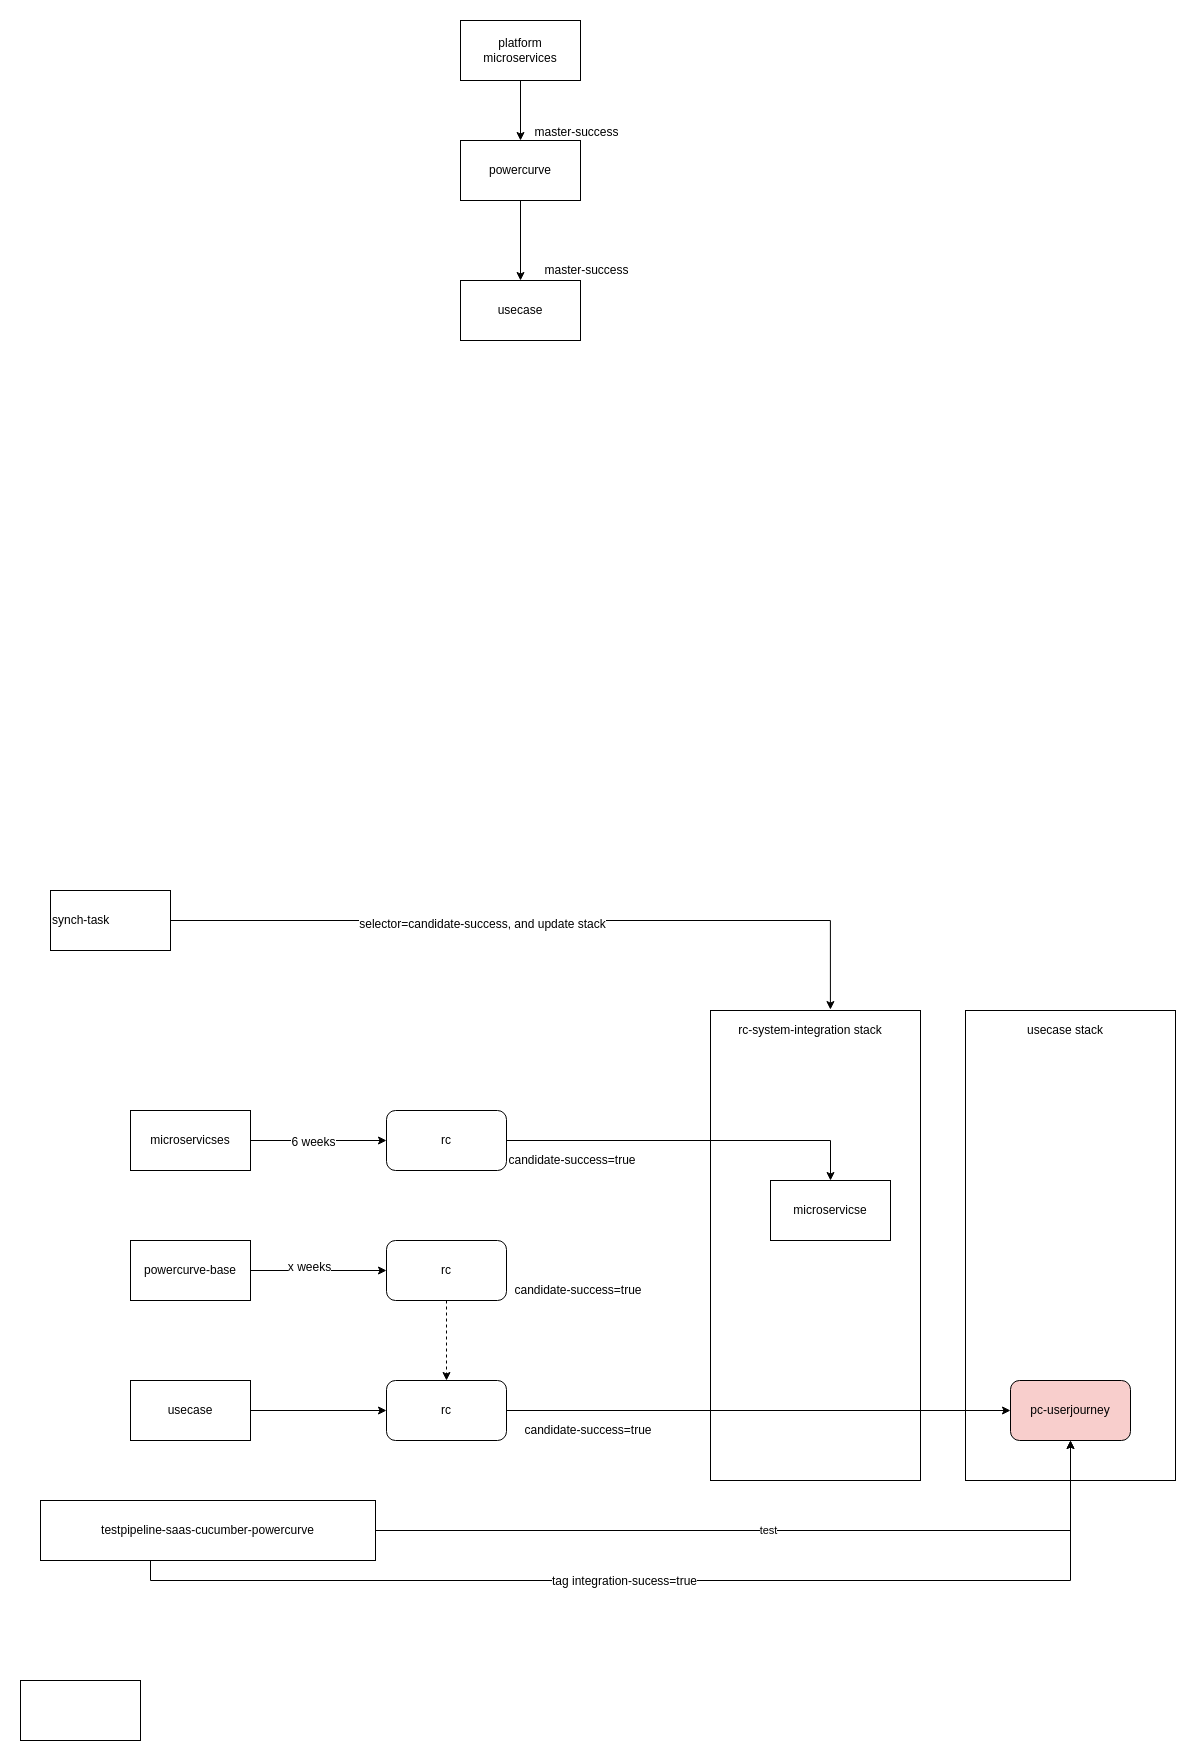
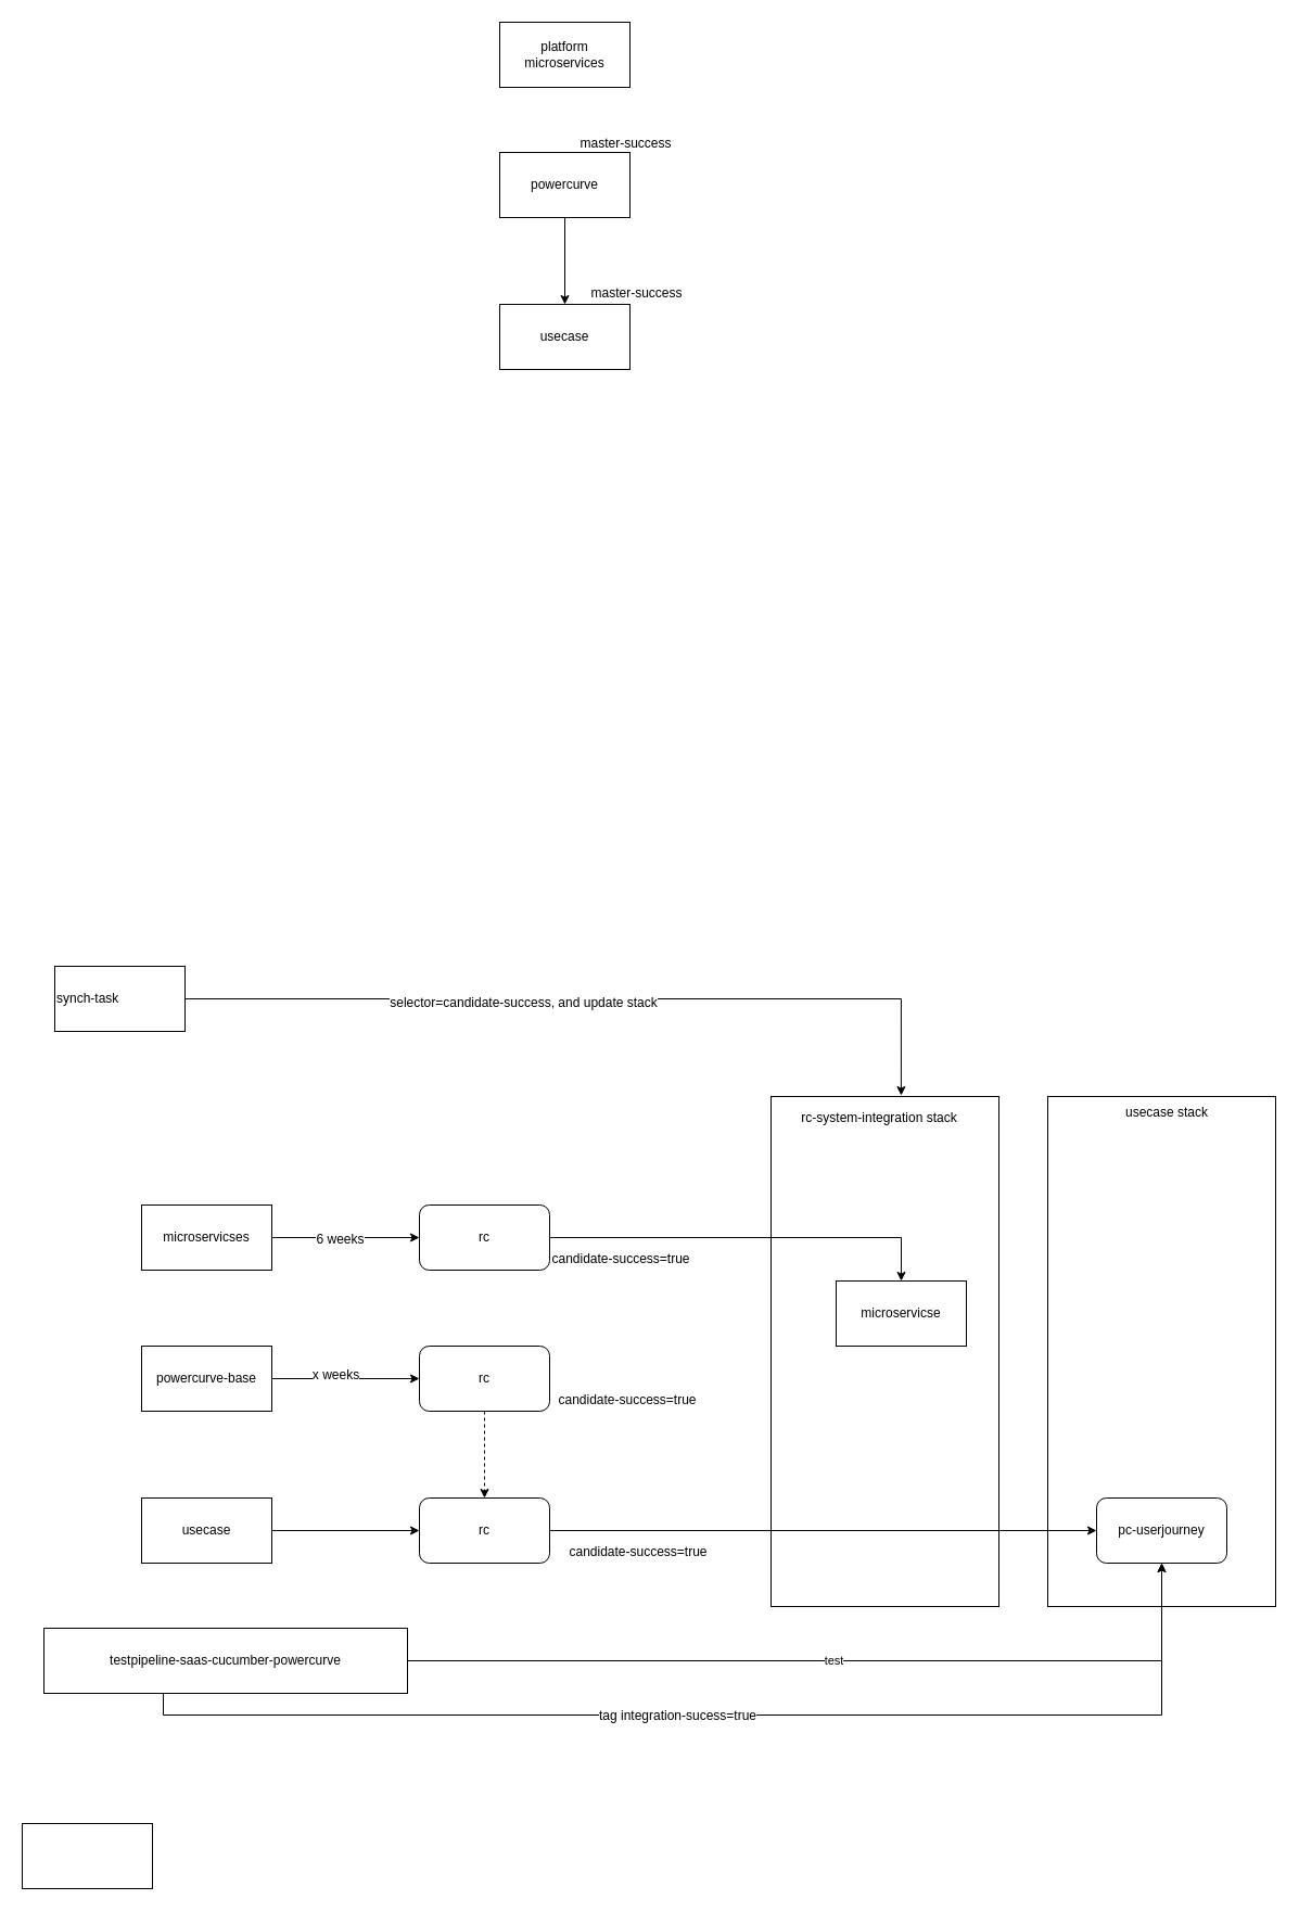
- <mxCell id="4" value="" style="edgeStyle=orthogonalEdgeStyle;rounded=0;orthogonalLoop=1;jettySize=auto;html=1;" edge="1" parent="1" source="5" target="7"><mxGeometry relative="1" as="geometry" /></mxCell>
- <mxCell id="31" value="usecase stack" style="text;html=1;strokeColor=none;fillColor=none;align=center;verticalAlign=middle;whiteSpace=wrap;rounded=0;" vertex="1" parent="1"><mxGeometry x="980" y="1020" width="170" height="20" as="geometry" /></mxCell>
+ <mxCell id="31" value="usecase stack" style="text;html=1;strokeColor=none;fillColor=none;align=center;verticalAlign=middle;whiteSpace=wrap;rounded=0;" vertex="1" parent="1"><mxGeometry x="990" y="1015" width="170" height="20" as="geometry" /></mxCell>
- <mxCell id="28" value="pc-userjourney" style="rounded=1;whiteSpace=wrap;html=1;fillColor=#f8cecc;" vertex="1" parent="1"><mxGeometry x="1010" y="1380" width="120" height="60" as="geometry" /></mxCell>
+ <mxCell id="28" value="pc-userjourney" style="rounded=1;whiteSpace=wrap;html=1;" vertex="1" parent="1"><mxGeometry x="1010" y="1380" width="120" height="60" as="geometry" /></mxCell>
